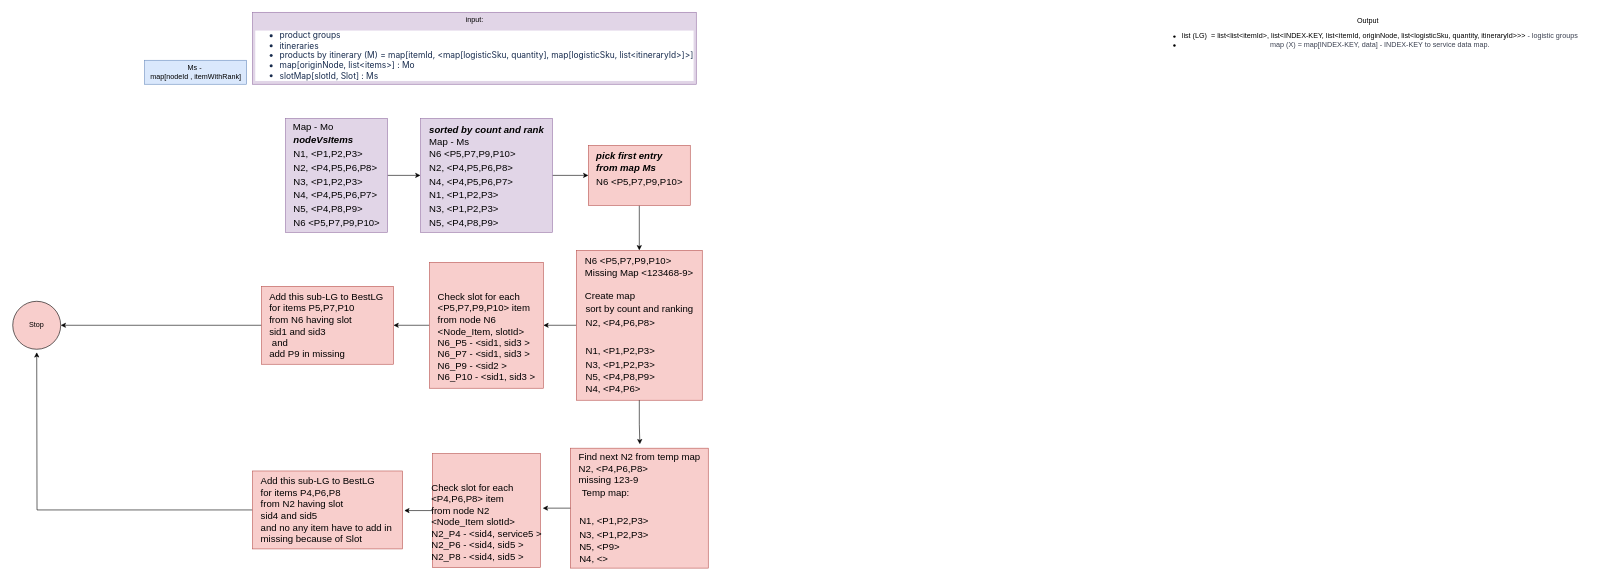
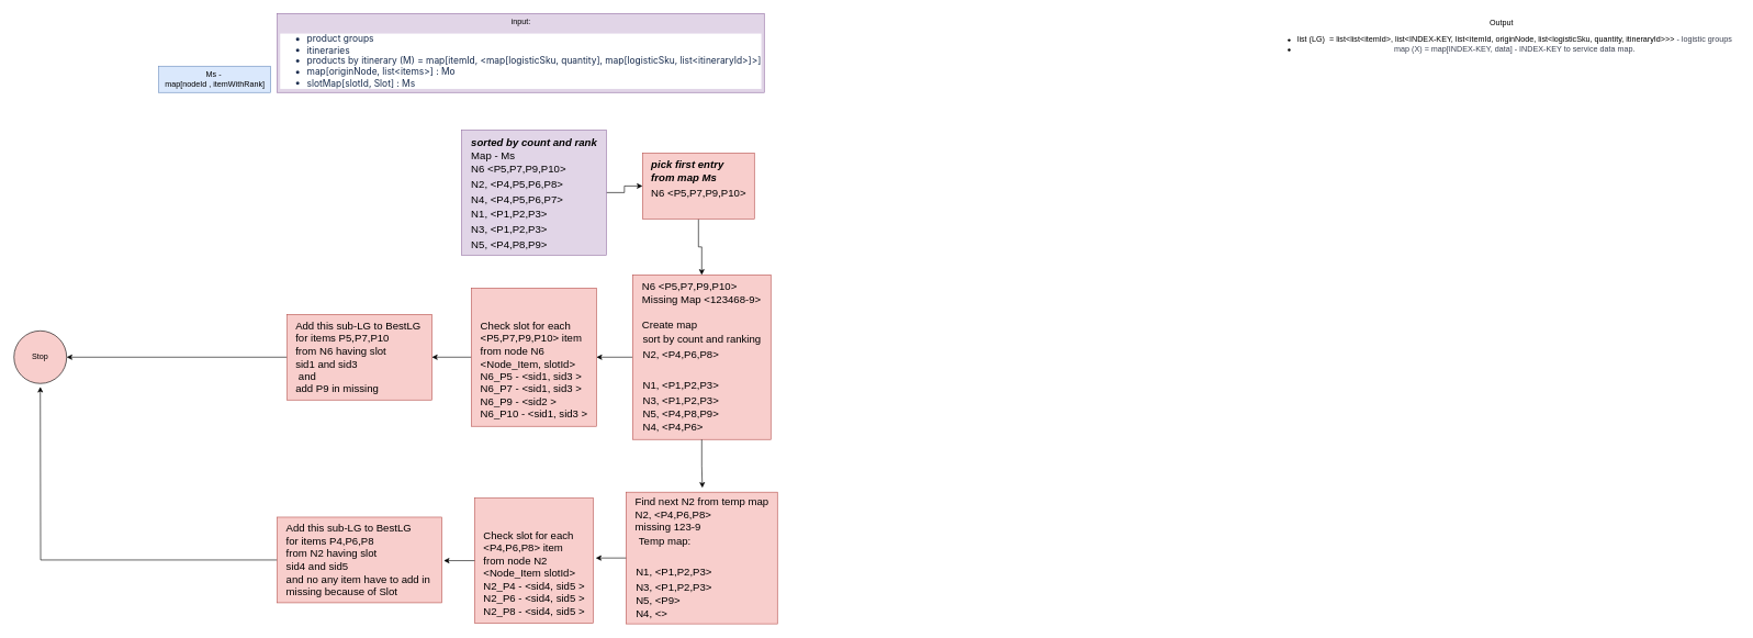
- <mxCell id="5" value="&lt;div style=&quot;font-size: medium; text-align: start;&quot; data-ccp-timestamp=&quot;1698992477842&quot;&gt;Map - Mo&lt;br&gt;&lt;table style=&quot;border-collapse: collapse; width: 100pt;&quot; width=&quot;133&quot;&gt;&lt;colgroup&gt;&lt;col style=&quot;width: 100pt;&quot; width=&quot;133&quot;&gt;&lt;/colgroup&gt;&lt;tbody&gt;&lt;tr style=&quot;height: 15.75pt;&quot; height=&quot;21&quot;&gt;&lt;td style=&quot;padding-top: 1px; padding-right: 1px; padding-left: 1px; font-size: 12pt; font-weight: 700; font-style: italic; font-family: Calibri, sans-serif; vertical-align: bottom; border: none; width: 100pt; height: 15.75pt;&quot; class=&quot;xl60&quot; height=&quot;21&quot; width=&quot;133&quot;&gt;nodeVsItems&lt;/td&gt;&lt;/tr&gt;&lt;tr style=&quot;height: 15.75pt;&quot; height=&quot;21&quot;&gt;&lt;td style=&quot;padding-top: 1px; padding-right: 1px; padding-left: 1px; font-size: 12pt; font-family: Calibri, sans-serif; vertical-align: bottom; border: none; height: 15.75pt;&quot; height=&quot;21&quot;&gt;N1, &amp;lt;P1,P2,P3&amp;gt;&lt;/td&gt;&lt;/tr&gt;&lt;tr style=&quot;height: 15.75pt;&quot; height=&quot;21&quot;&gt;&lt;td style=&quot;padding-top: 1px; padding-right: 1px; padding-left: 1px; font-size: 12pt; font-family: Calibri, sans-serif; vertical-align: bottom; border: none; height: 15.75pt;&quot; height=&quot;21&quot;&gt;N2, &amp;lt;P4,P5,P6,P8&amp;gt;&lt;/td&gt;&lt;/tr&gt;&lt;tr style=&quot;height: 15.75pt;&quot; height=&quot;21&quot;&gt;&lt;td style=&quot;padding-top: 1px; padding-right: 1px; padding-left: 1px; font-size: 12pt; font-family: Calibri, sans-serif; vertical-align: bottom; border: none; height: 15.75pt;&quot; height=&quot;21&quot;&gt;N3, &amp;lt;P1,P2,P3&amp;gt;&lt;/td&gt;&lt;/tr&gt;&lt;tr style=&quot;height: 15.75pt;&quot; height=&quot;21&quot;&gt;&lt;td style=&quot;padding-top: 1px; padding-right: 1px; padding-left: 1px; font-size: 12pt; font-family: Calibri, sans-serif; vertical-align: bottom; border: none; height: 15.75pt;&quot; height=&quot;21&quot;&gt;N4, &amp;lt;P4,P5,P6,P7&amp;gt;&lt;/td&gt;&lt;/tr&gt;&lt;tr style=&quot;height: 15.75pt;&quot; height=&quot;21&quot;&gt;&lt;td style=&quot;padding-top: 1px; padding-right: 1px; padding-left: 1px; font-size: 12pt; font-family: Calibri, sans-serif; vertical-align: bottom; border: none; height: 15.75pt;&quot; height=&quot;21&quot;&gt;N5, &amp;lt;P4,P8,P9&amp;gt;&lt;/td&gt;&lt;/tr&gt;&lt;tr style=&quot;height: 15.75pt;&quot; height=&quot;21&quot;&gt;&lt;td style=&quot;padding-top: 1px; padding-right: 1px; padding-left: 1px; font-size: 12pt; font-family: Calibri, sans-serif; vertical-align: bottom; border: none; height: 15.75pt;&quot; height=&quot;21&quot;&gt;N6 &amp;lt;P5,P7,P9,P10&amp;gt;&lt;/td&gt;&lt;/tr&gt;&lt;/tbody&gt;&lt;/table&gt;&lt;/div&gt;" style="text;html=1;align=center;verticalAlign=middle;resizable=0;points=[];autosize=1;strokeColor=#9673a6;fillColor=#e1d5e7;" vertex="1" parent="1"><mxGeometry x="475" y="197" width="170" height="190" as="geometry" /></mxCell>
- <mxCell id="4" value="" style="edgeStyle=orthogonalEdgeStyle;rounded=0;orthogonalLoop=1;jettySize=auto;html=1;" edge="1" parent="1" source="5" target="8"><mxGeometry relative="1" as="geometry" /></mxCell>
- <mxCell id="12" value="&lt;div style=&quot;font-size: medium; text-align: start;&quot; data-ccp-timestamp=&quot;1698992477842&quot;&gt;&lt;div style=&quot;&quot; data-ccp-timestamp=&quot;1698992558448&quot;&gt;&lt;table style=&quot;border-collapse: collapse; width: 100pt;&quot; width=&quot;133&quot;&gt;&lt;colgroup&gt;&lt;col style=&quot;width: 100pt;&quot; width=&quot;133&quot;&gt;&lt;/colgroup&gt;&lt;tbody&gt;&lt;tr style=&quot;height: 15.75pt;&quot; height=&quot;21&quot;&gt;&lt;td style=&quot;padding-top: 1px; padding-right: 1px; padding-left: 1px; font-size: 12pt; font-weight: 700; font-style: italic; font-family: Calibri, sans-serif; vertical-align: bottom; border: none; width: 100pt; height: 15.75pt;&quot; class=&quot;xl60&quot; height=&quot;21&quot; width=&quot;133&quot;&gt;pick first entry &lt;br&gt;from map Ms&lt;/td&gt;&lt;/tr&gt;&lt;tr style=&quot;height: 15.75pt;&quot; height=&quot;21&quot;&gt;&lt;td style=&quot;padding-top: 1px; padding-right: 1px; padding-left: 1px; font-size: 12pt; font-family: Calibri, sans-serif; vertical-align: bottom; border: none; height: 15.75pt;&quot; height=&quot;21&quot;&gt;N6 &amp;lt;P5,P7,P9,P10&amp;gt;&lt;br&gt;&lt;/td&gt;&lt;/tr&gt;&lt;tr style=&quot;height: 15.75pt;&quot; height=&quot;21&quot;&gt;&lt;td style=&quot;padding-top: 1px; padding-right: 1px; padding-left: 1px; font-size: 12pt; font-family: Calibri, sans-serif; vertical-align: bottom; border: none; height: 15.75pt;&quot; height=&quot;21&quot;&gt;&lt;br&gt;&lt;/td&gt;&lt;/tr&gt;&lt;/tbody&gt;&lt;/table&gt;&lt;/div&gt;&lt;/div&gt;" style="text;html=1;align=center;verticalAlign=middle;resizable=0;points=[];autosize=1;strokeColor=#b85450;fillColor=#f8cecc;" vertex="1" parent="1"><mxGeometry x="980" y="242" width="170" height="100" as="geometry" /></mxCell>
+ <mxCell id="12" value="&lt;div style=&quot;font-size: medium; text-align: start;&quot; data-ccp-timestamp=&quot;1698992477842&quot;&gt;&lt;div style=&quot;&quot; data-ccp-timestamp=&quot;1698992558448&quot;&gt;&lt;table style=&quot;border-collapse: collapse; width: 100pt;&quot; width=&quot;133&quot;&gt;&lt;colgroup&gt;&lt;col style=&quot;width: 100pt;&quot; width=&quot;133&quot;&gt;&lt;/colgroup&gt;&lt;tbody&gt;&lt;tr style=&quot;height: 15.75pt;&quot; height=&quot;21&quot;&gt;&lt;td style=&quot;padding-top: 1px; padding-right: 1px; padding-left: 1px; font-size: 12pt; font-weight: 700; font-style: italic; font-family: Calibri, sans-serif; vertical-align: bottom; border: none; width: 100pt; height: 15.75pt;&quot; class=&quot;xl60&quot; height=&quot;21&quot; width=&quot;133&quot;&gt;pick first entry &lt;br&gt;from map Ms&lt;/td&gt;&lt;/tr&gt;&lt;tr style=&quot;height: 15.75pt;&quot; height=&quot;21&quot;&gt;&lt;td style=&quot;padding-top: 1px; padding-right: 1px; padding-left: 1px; font-size: 12pt; font-family: Calibri, sans-serif; vertical-align: bottom; border: none; height: 15.75pt;&quot; height=&quot;21&quot;&gt;N6 &amp;lt;P5,P7,P9,P10&amp;gt;&lt;br&gt;&lt;/td&gt;&lt;/tr&gt;&lt;tr style=&quot;height: 15.75pt;&quot; height=&quot;21&quot;&gt;&lt;td style=&quot;padding-top: 1px; padding-right: 1px; padding-left: 1px; font-size: 12pt; font-family: Calibri, sans-serif; vertical-align: bottom; border: none; height: 15.75pt;&quot; height=&quot;21&quot;&gt;&lt;br&gt;&lt;/td&gt;&lt;/tr&gt;&lt;/tbody&gt;&lt;/table&gt;&lt;/div&gt;&lt;/div&gt;" style="text;html=1;align=center;verticalAlign=middle;resizable=0;points=[];autosize=1;strokeColor=#b85450;fillColor=#f8cecc;" vertex="1" parent="1"><mxGeometry x="975" y="232" width="170" height="100" as="geometry" /></mxCell>
- <mxCell id="23" value="&lt;div style=&quot;font-size: medium; text-align: start;&quot; data-ccp-timestamp=&quot;1698992477842&quot;&gt;&lt;div style=&quot;&quot; data-ccp-timestamp=&quot;1698992558448&quot;&gt;&lt;br&gt;&lt;/div&gt;&lt;div style=&quot;&quot; data-ccp-timestamp=&quot;1698992558448&quot;&gt;&lt;br&gt;Check slot for each&amp;nbsp;&lt;br&gt;&amp;lt;P4,P6,P8&amp;gt;&lt;span style=&quot;background-color: initial;&quot;&gt;&amp;nbsp;item &lt;br&gt;from node&amp;nbsp;&lt;/span&gt;N2&lt;br&gt;&amp;lt;Node_Item slotId&amp;gt;&lt;br&gt;N2_P4 - &amp;lt;sid4,&amp;nbsp;service5&amp;nbsp;&lt;span style=&quot;background-color: initial;&quot;&gt;&amp;gt;&lt;/span&gt;&lt;/div&gt;&lt;div style=&quot;&quot; data-ccp-timestamp=&quot;1698992558448&quot;&gt;N2_P6 - &amp;lt;sid4,&amp;nbsp;sid5&amp;nbsp;&lt;span style=&quot;background-color: initial;&quot;&gt;&amp;gt;&lt;/span&gt;&lt;/div&gt;&lt;div style=&quot;&quot; data-ccp-timestamp=&quot;1698992558448&quot;&gt;N2_P8 - &amp;lt;sid4,&amp;nbsp;sid5&amp;nbsp;&lt;span style=&quot;background-color: initial;&quot;&gt;&amp;gt;&lt;/span&gt;&lt;/div&gt;&lt;/div&gt;" style="text;html=1;align=center;verticalAlign=middle;resizable=0;points=[];autosize=1;strokeColor=#b85450;fillColor=#f8cecc;" vertex="1" parent="1"><mxGeometry x="720" y="756" width="180" height="190" as="geometry" /></mxCell>
+ <mxCell id="23" value="&lt;div style=&quot;font-size: medium; text-align: start;&quot; data-ccp-timestamp=&quot;1698992477842&quot;&gt;&lt;div style=&quot;&quot; data-ccp-timestamp=&quot;1698992558448&quot;&gt;&lt;br&gt;&lt;/div&gt;&lt;div style=&quot;&quot; data-ccp-timestamp=&quot;1698992558448&quot;&gt;&lt;br&gt;Check slot for each&amp;nbsp;&lt;br&gt;&amp;lt;P4,P6,P8&amp;gt;&lt;span style=&quot;background-color: initial;&quot;&gt;&amp;nbsp;item &lt;br&gt;from node&amp;nbsp;&lt;/span&gt;N2&lt;br&gt;&amp;lt;Node_Item slotId&amp;gt;&lt;br&gt;N2_P4 - &amp;lt;sid4,&amp;nbsp;sid5&amp;nbsp;&lt;span style=&quot;background-color: initial;&quot;&gt;&amp;gt;&lt;/span&gt;&lt;/div&gt;&lt;div style=&quot;&quot; data-ccp-timestamp=&quot;1698992558448&quot;&gt;N2_P6 - &amp;lt;sid4,&amp;nbsp;sid5&amp;nbsp;&lt;span style=&quot;background-color: initial;&quot;&gt;&amp;gt;&lt;/span&gt;&lt;/div&gt;&lt;div style=&quot;&quot; data-ccp-timestamp=&quot;1698992558448&quot;&gt;N2_P8 - &amp;lt;sid4,&amp;nbsp;sid5&amp;nbsp;&lt;span style=&quot;background-color: initial;&quot;&gt;&amp;gt;&lt;/span&gt;&lt;/div&gt;&lt;/div&gt;" style="text;html=1;align=center;verticalAlign=middle;resizable=0;points=[];autosize=1;strokeColor=#b85450;fillColor=#f8cecc;" vertex="1" parent="1"><mxGeometry x="720" y="756" width="180" height="190" as="geometry" /></mxCell>
